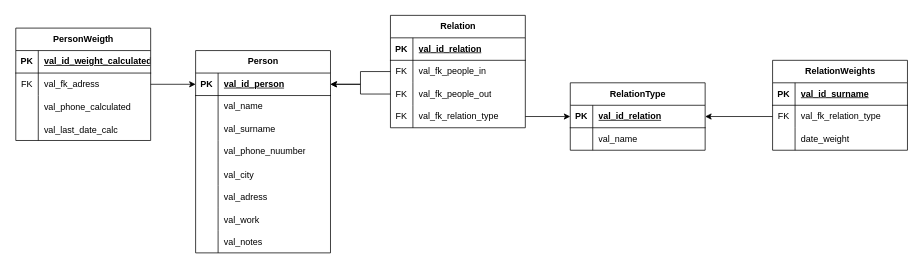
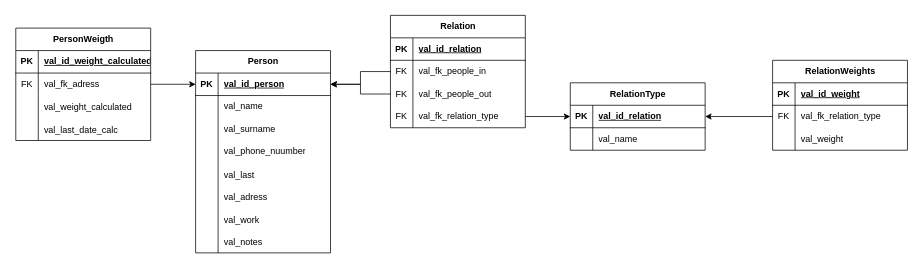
- <mxCell id="37" value="val_id_surname" style="shape=partialRectangle;connectable=0;fillColor=none;top=0;left=0;bottom=0;right=0;align=left;spacingLeft=6;fontStyle=5;overflow=hidden;whiteSpace=wrap;html=1;" vertex="1" parent="35"><mxGeometry x="30" width="150" height="30" as="geometry"><mxRectangle width="150" height="30" as="alternateBounds" /></mxGeometry></mxCell>
+ <mxCell id="37" value="val_id_weight" style="shape=partialRectangle;connectable=0;fillColor=none;top=0;left=0;bottom=0;right=0;align=left;spacingLeft=6;fontStyle=5;overflow=hidden;whiteSpace=wrap;html=1;" vertex="1" parent="35"><mxGeometry x="30" width="150" height="30" as="geometry"><mxRectangle width="150" height="30" as="alternateBounds" /></mxGeometry></mxCell>
- <mxCell id="70" value="val_phone_calculated" style="shape=partialRectangle;connectable=0;fillColor=none;top=0;left=0;bottom=0;right=0;align=left;spacingLeft=6;overflow=hidden;" vertex="1" parent="68"><mxGeometry x="30" width="150" height="30" as="geometry"><mxRectangle width="150" height="30" as="alternateBounds" /></mxGeometry></mxCell>
+ <mxCell id="70" value="val_weight_calculated" style="shape=partialRectangle;connectable=0;fillColor=none;top=0;left=0;bottom=0;right=0;align=left;spacingLeft=6;overflow=hidden;" vertex="1" parent="68"><mxGeometry x="30" width="150" height="30" as="geometry"><mxRectangle width="150" height="30" as="alternateBounds" /></mxGeometry></mxCell>
- <mxCell id="43" value="date_weight" style="shape=partialRectangle;connectable=0;fillColor=none;top=0;left=0;bottom=0;right=0;align=left;spacingLeft=6;overflow=hidden;whiteSpace=wrap;html=1;" vertex="1" parent="41"><mxGeometry x="30" width="150" height="30" as="geometry"><mxRectangle width="150" height="30" as="alternateBounds" /></mxGeometry></mxCell>
+ <mxCell id="43" value="val_weight" style="shape=partialRectangle;connectable=0;fillColor=none;top=0;left=0;bottom=0;right=0;align=left;spacingLeft=6;overflow=hidden;whiteSpace=wrap;html=1;" vertex="1" parent="41"><mxGeometry x="30" width="150" height="30" as="geometry"><mxRectangle width="150" height="30" as="alternateBounds" /></mxGeometry></mxCell>
- <mxCell id="17" value="val_city" style="shape=partialRectangle;connectable=0;fillColor=none;top=0;left=0;bottom=0;right=0;align=left;spacingLeft=6;overflow=hidden;" vertex="1" parent="15"><mxGeometry x="30" width="150" height="30" as="geometry"><mxRectangle width="150" height="30" as="alternateBounds" /></mxGeometry></mxCell>
+ <mxCell id="17" value="val_last" style="shape=partialRectangle;connectable=0;fillColor=none;top=0;left=0;bottom=0;right=0;align=left;spacingLeft=6;overflow=hidden;" vertex="1" parent="15"><mxGeometry x="30" width="150" height="30" as="geometry"><mxRectangle width="150" height="30" as="alternateBounds" /></mxGeometry></mxCell>
